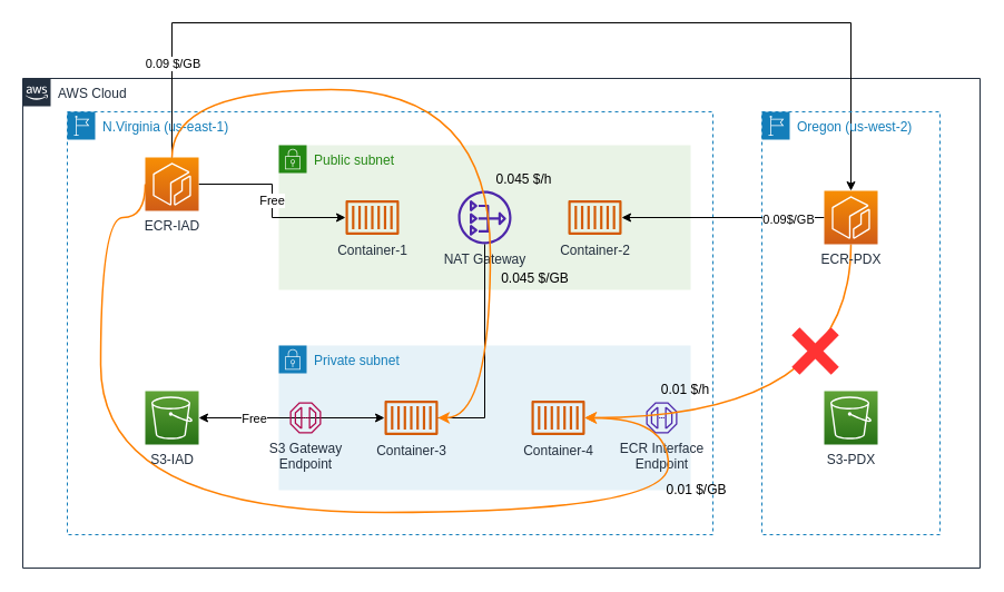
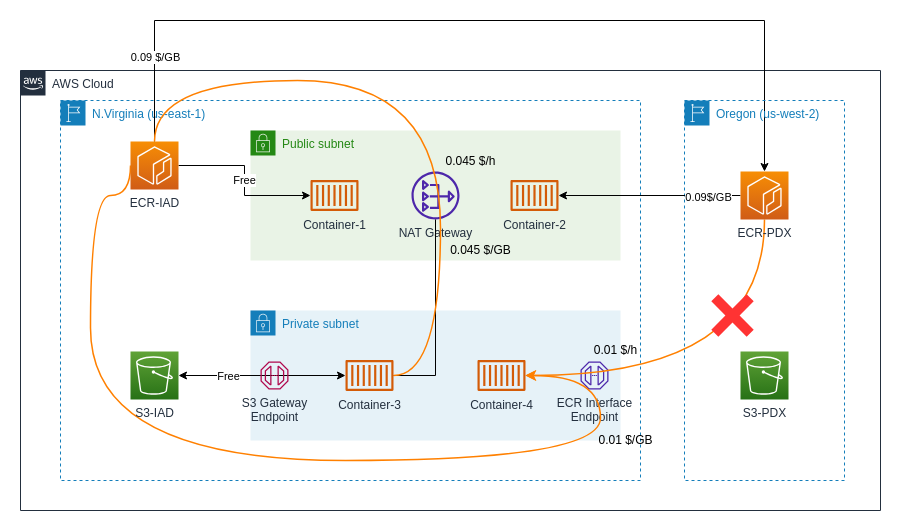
- <mxCell id="22" style="edgeStyle=orthogonalEdgeStyle;curved=1;rounded=0;orthogonalLoop=1;jettySize=auto;html=1;startArrow=none;startFill=0;endArrow=classic;endFill=1;strokeColor=#FF8000;strokeWidth=1.5;" edge="1" parent="1" source="23" target="11"><mxGeometry relative="1" as="geometry"><Array as="points"><mxPoint x="154" y="80" /><mxPoint x="440" y="80" /><mxPoint x="440" y="375" /></Array></mxGeometry></mxCell>
+ <mxCell id="22" style="edgeStyle=orthogonalEdgeStyle;curved=1;rounded=0;orthogonalLoop=1;jettySize=auto;html=1;startArrow=none;startFill=0;endArrow=none;endFill=1;strokeColor=#FF8000;strokeWidth=1.5;" edge="1" parent="1" source="23" target="11"><mxGeometry relative="1" as="geometry"><Array as="points"><mxPoint x="154" y="80" /><mxPoint x="440" y="80" /><mxPoint x="440" y="375" /></Array></mxGeometry></mxCell>
